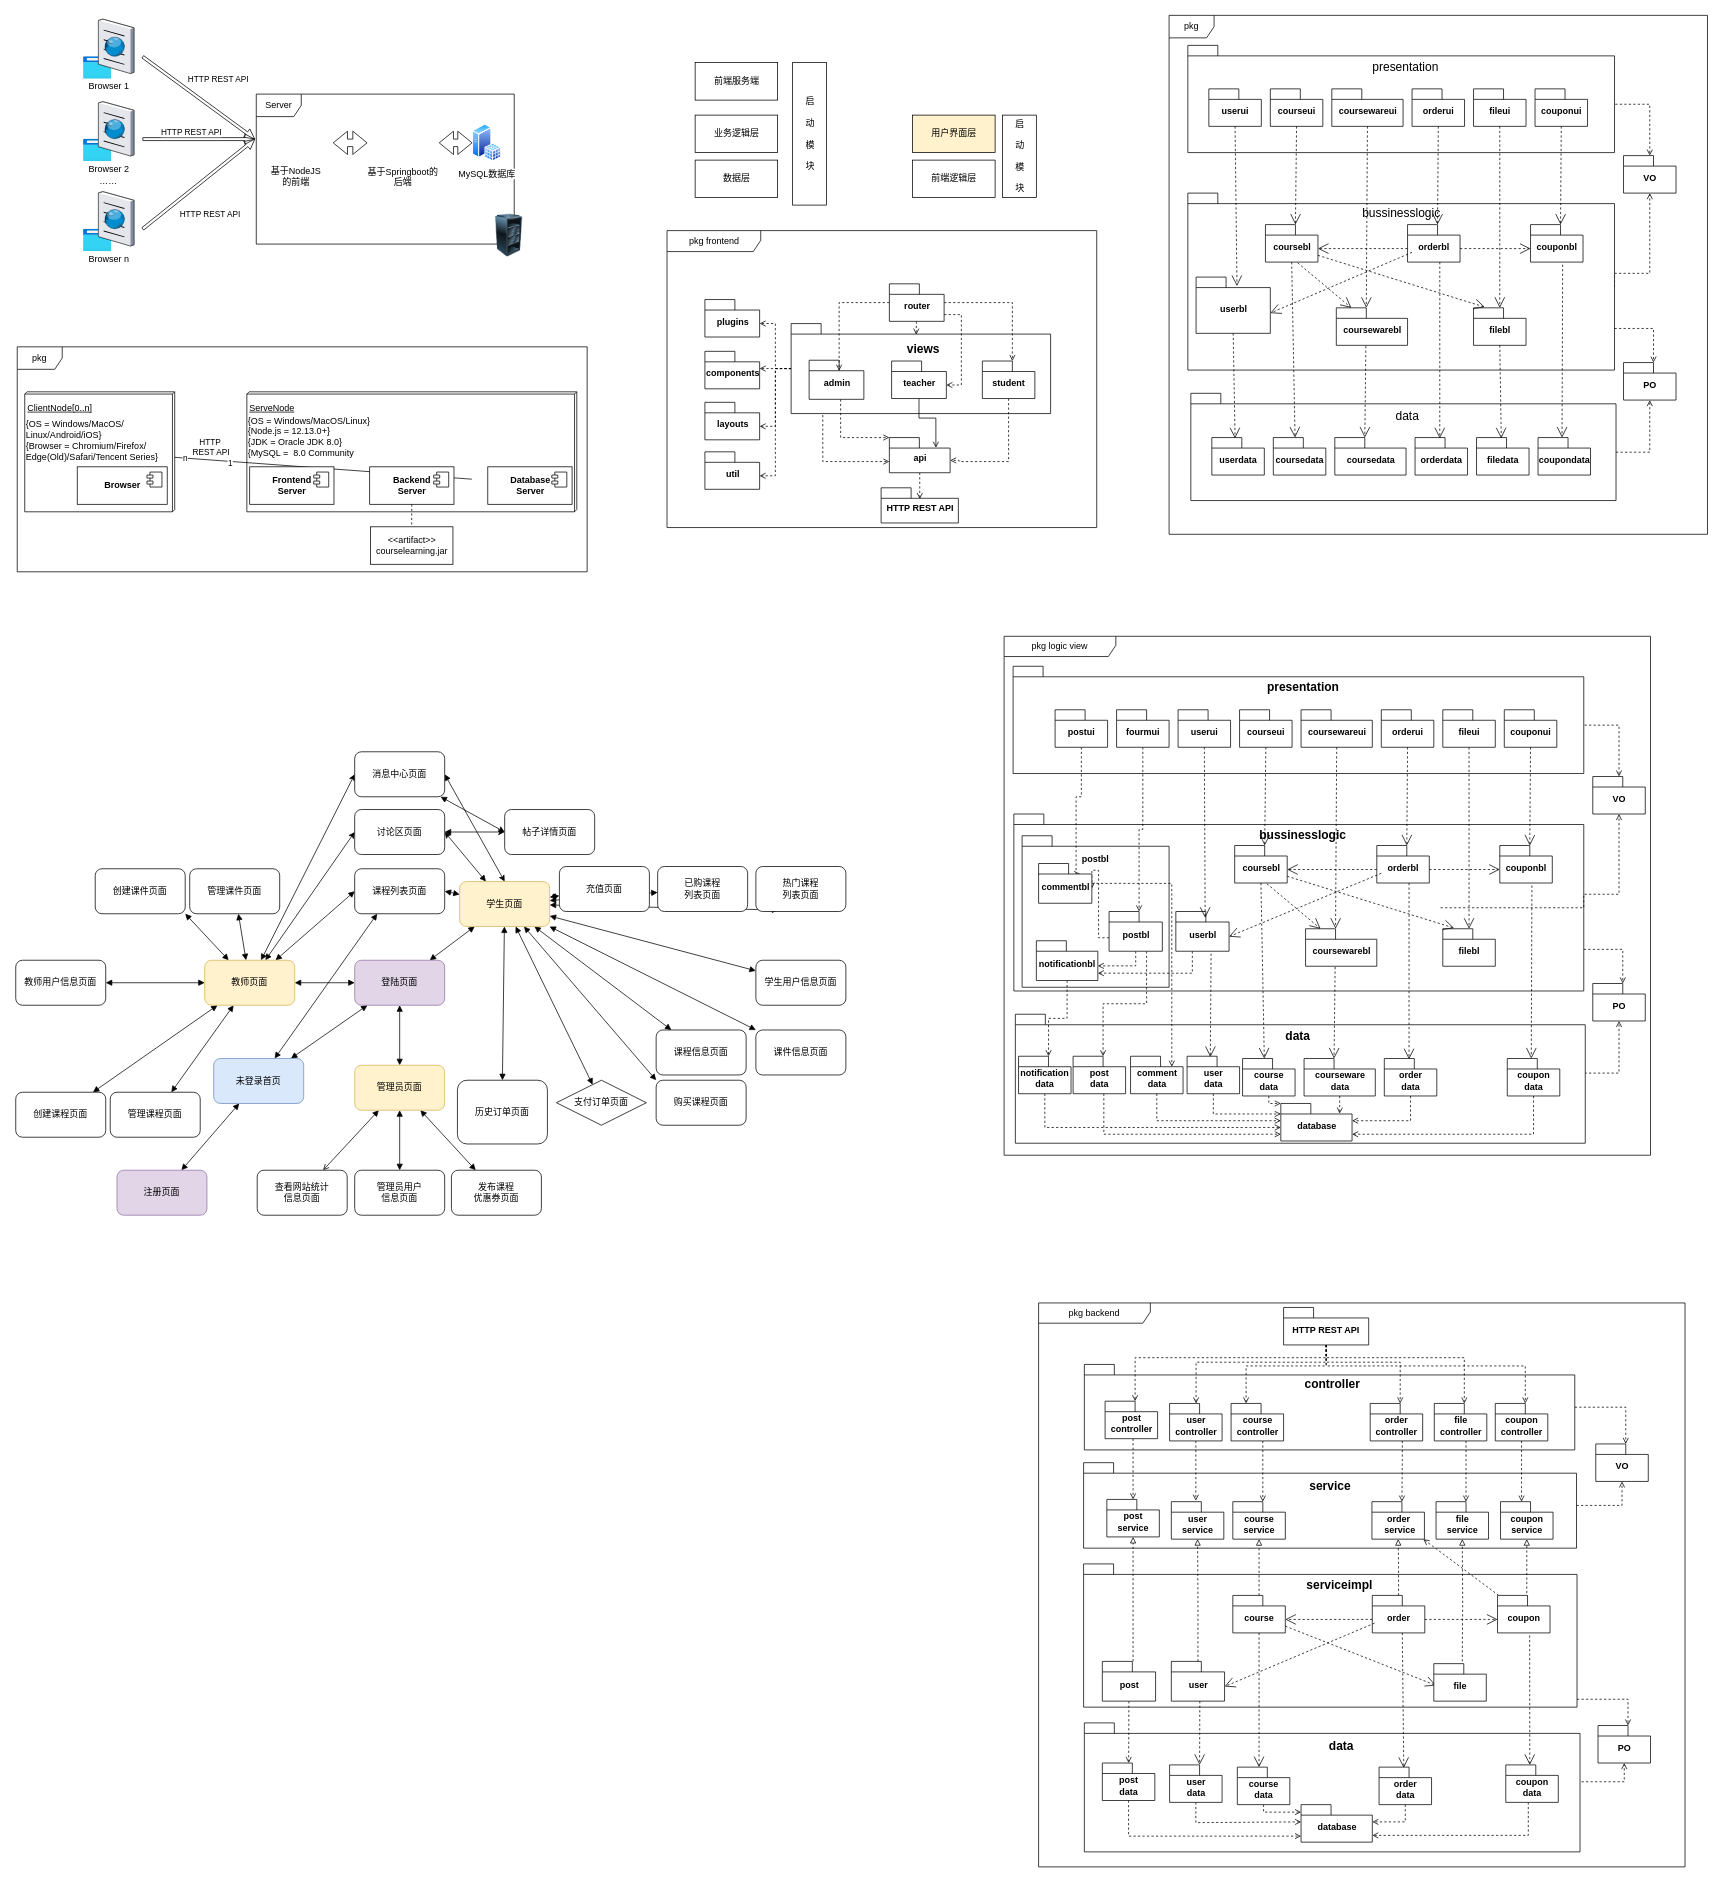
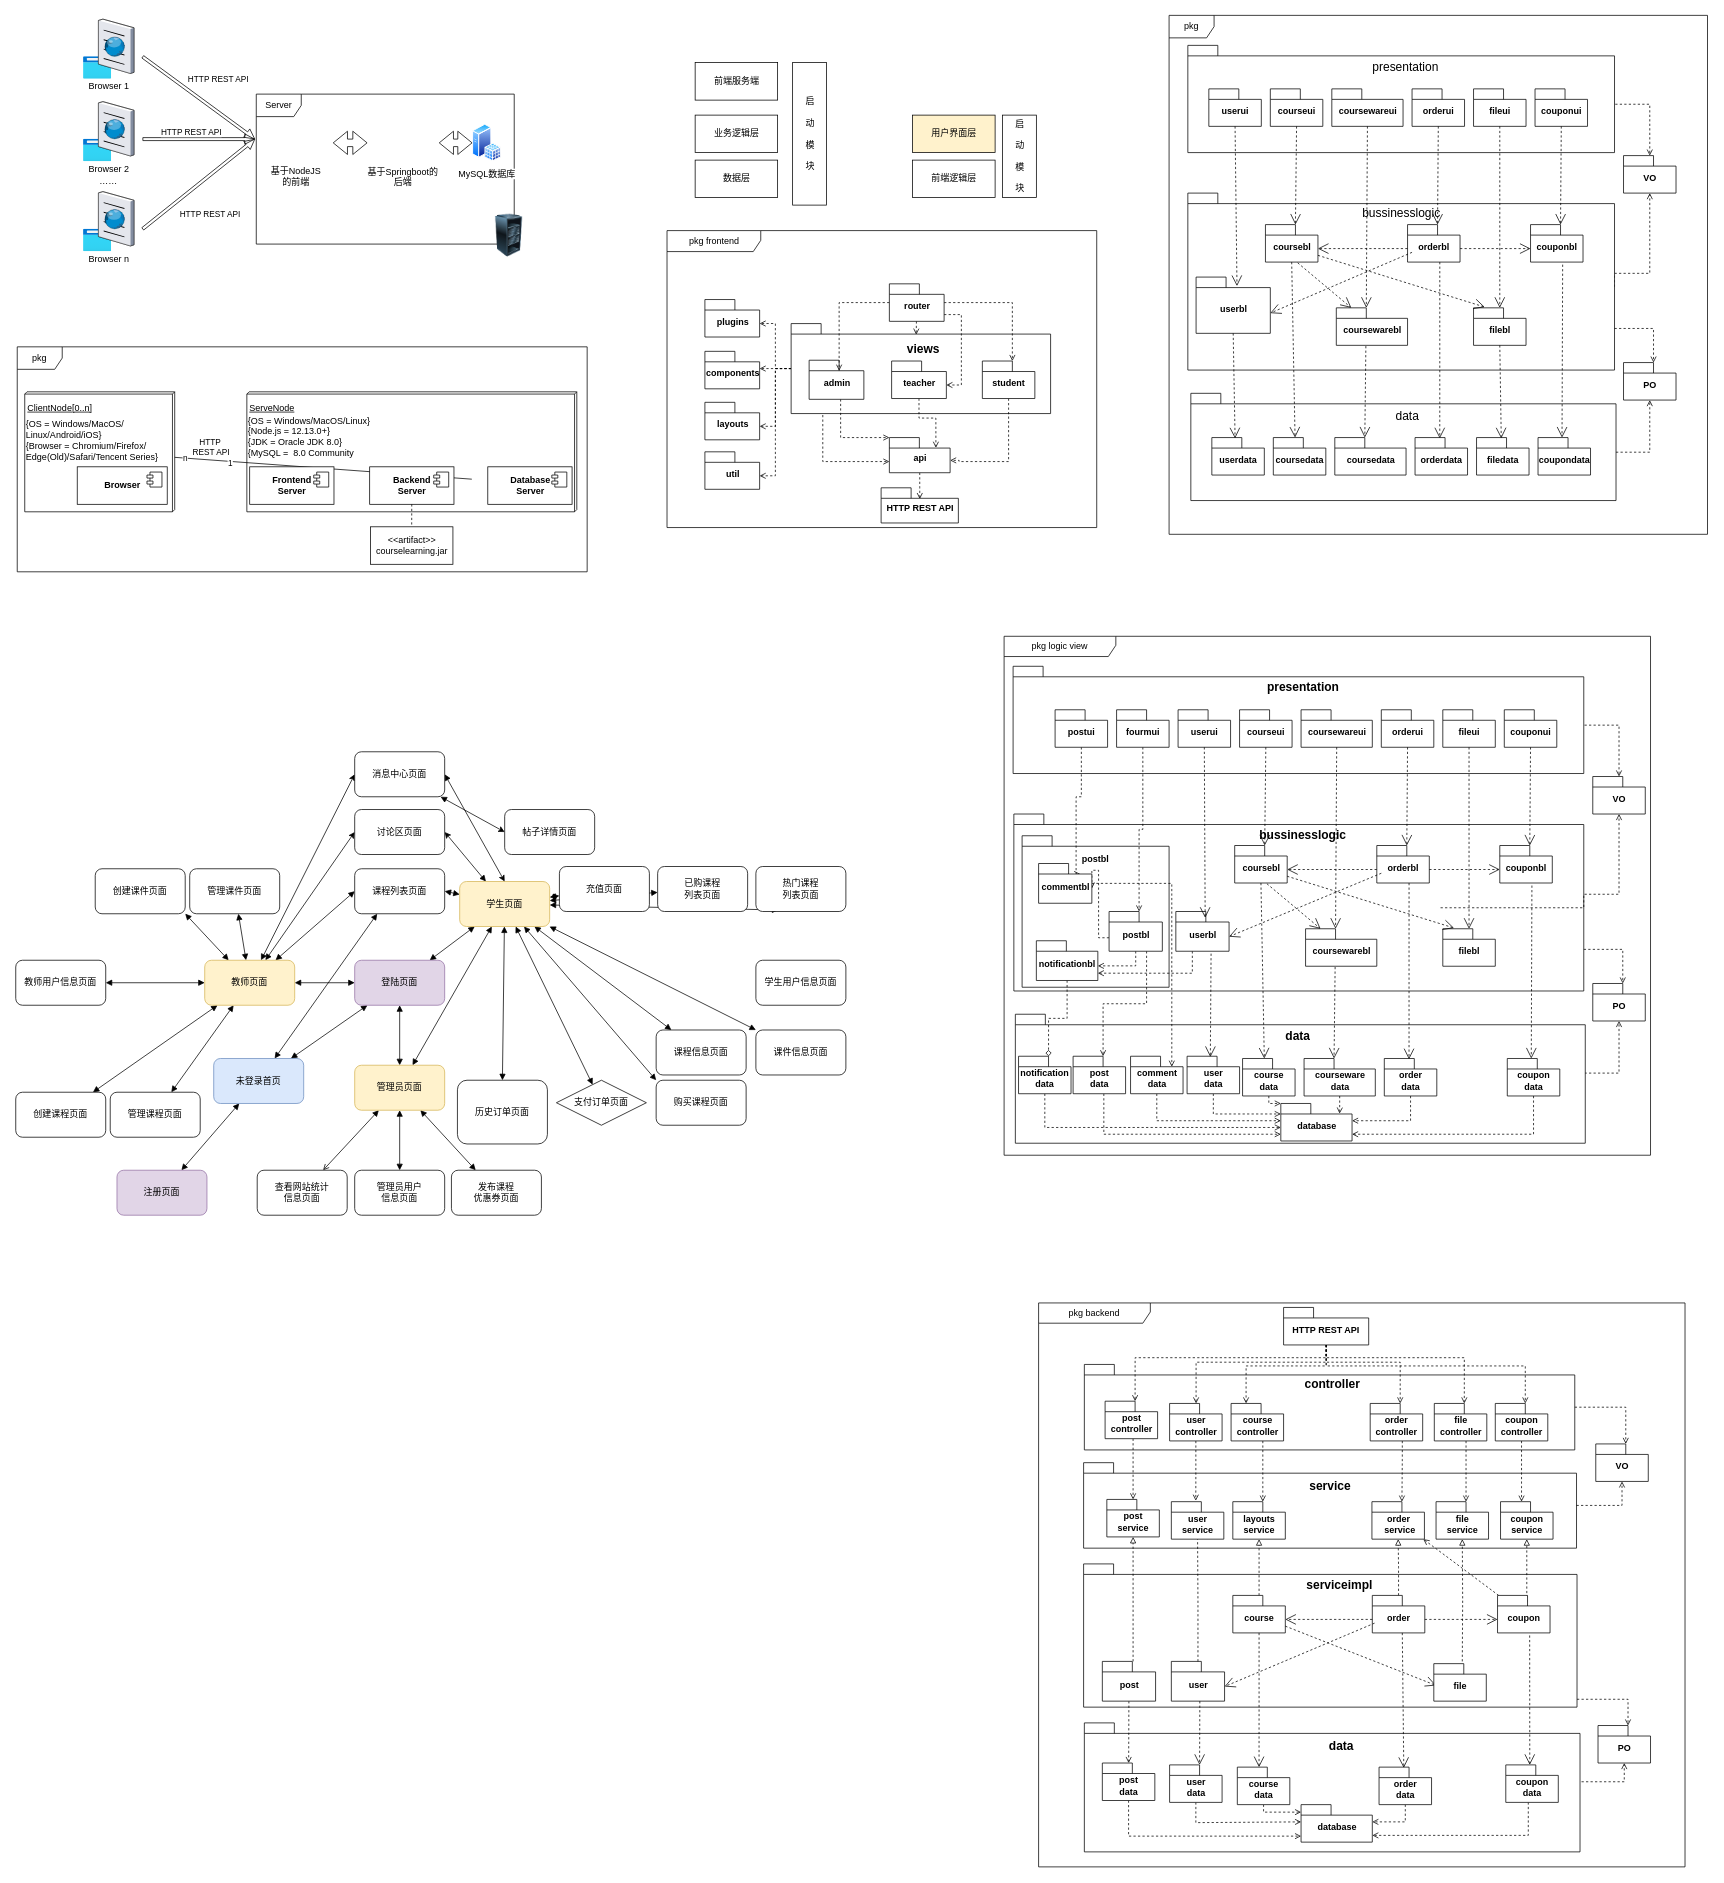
- <mxCell id="318" style="edgeStyle=orthogonalEdgeStyle;rounded=0;orthogonalLoop=1;jettySize=auto;html=1;entryX=0.766;entryY=0.291;entryDx=0;entryDy=0;entryPerimeter=0;dashed=0;startArrow=none;startFill=0;endArrow=open;endFill=0;" parent="1" source="319" target="323" edge="1"><mxGeometry relative="1" as="geometry" /></mxCell>
+ <mxCell id="318" style="edgeStyle=orthogonalEdgeStyle;rounded=0;orthogonalLoop=1;jettySize=auto;html=1;entryX=0.766;entryY=0.291;entryDx=0;entryDy=0;entryPerimeter=0;dashed=1;startArrow=none;startFill=0;endArrow=open;endFill=0;" parent="1" source="319" target="323" edge="1"><mxGeometry relative="1" as="geometry" /></mxCell>
- <mxCell id="164" value="" style="edgeStyle=none;rounded=0;orthogonalLoop=1;jettySize=auto;html=1;startArrow=block;startFill=1;" parent="1" source="165" target="166" edge="1"><mxGeometry relative="1" as="geometry" /></mxCell>
- <mxCell id="126" value="" style="edgeStyle=none;rounded=0;orthogonalLoop=1;jettySize=auto;html=1;startArrow=block;startFill=1;endArrow=block;endFill=1;" parent="1" source="128" target="157" edge="1"><mxGeometry relative="1" as="geometry" /></mxCell>
+ <mxCell id="126" value="" style="edgeStyle=none;rounded=0;orthogonalLoop=1;jettySize=auto;html=1;startArrow=block;startFill=1;endArrow=block;endFill=1;" parent="1" source="128" target="149" edge="1"><mxGeometry relative="1" as="geometry" /></mxCell>
- <mxCell id="225" style="edgeStyle=orthogonalEdgeStyle;rounded=0;orthogonalLoop=1;jettySize=auto;html=1;entryX=0;entryY=0;entryDx=40;entryDy=0;entryPerimeter=0;dashed=1;startArrow=none;startFill=0;endArrow=open;endFill=0;" parent="1" source="235" target="228" edge="1"><mxGeometry relative="1" as="geometry" /></mxCell>
+ <mxCell id="225" style="edgeStyle=orthogonalEdgeStyle;rounded=0;orthogonalLoop=1;jettySize=auto;html=1;entryX=0;entryY=0;entryDx=40;entryDy=0;entryPerimeter=0;dashed=1;startArrow=none;startFill=0;endArrow=diamond;endFill=0;" parent="1" source="235" target="228" edge="1"><mxGeometry relative="1" as="geometry" /></mxCell>
- <mxCell id="301" value="course&lt;br&gt;service" style="shape=folder;fontStyle=1;spacingTop=10;tabWidth=40;tabHeight=14;tabPosition=left;html=1;" parent="1" vertex="1"><mxGeometry x="1643" y="2002" width="70" height="50" as="geometry" /></mxCell>
+ <mxCell id="301" value="layouts&lt;br&gt;service" style="shape=folder;fontStyle=1;spacingTop=10;tabWidth=40;tabHeight=14;tabPosition=left;html=1;" parent="1" vertex="1"><mxGeometry x="1643" y="2002" width="70" height="50" as="geometry" /></mxCell>
- <mxCell id="290" style="edgeStyle=orthogonalEdgeStyle;rounded=0;orthogonalLoop=1;jettySize=auto;html=1;dashed=1;startArrow=none;startFill=0;endArrow=block;endFill=0;" parent="1" source="241" target="300" edge="1"><mxGeometry relative="1" as="geometry" /></mxCell>
+ <mxCell id="290" style="edgeStyle=orthogonalEdgeStyle;rounded=0;orthogonalLoop=1;jettySize=auto;html=1;dashed=1;startArrow=none;startFill=0;endArrow=none;endFill=0;" parent="1" source="241" target="300" edge="1"><mxGeometry relative="1" as="geometry" /></mxCell>
